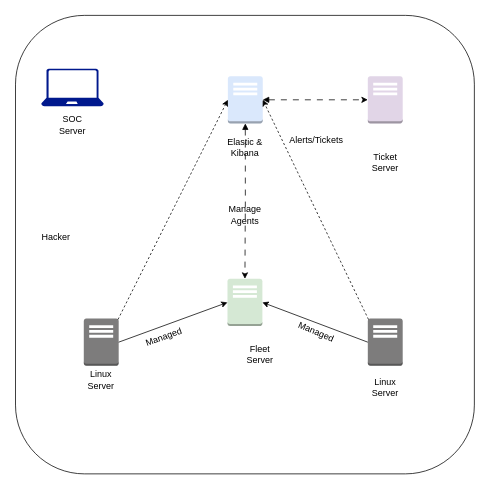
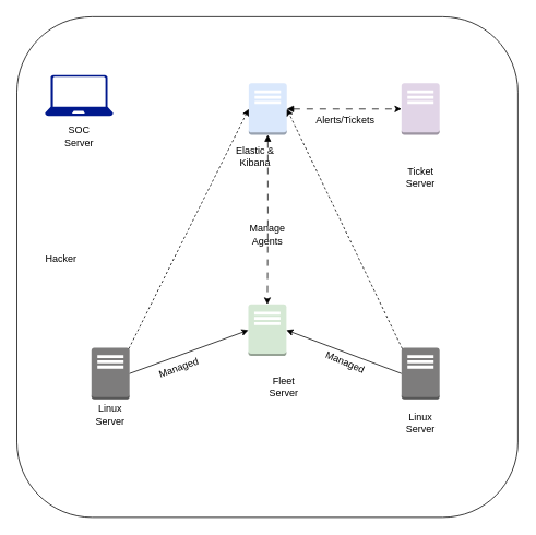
- <mxCell id="26" value="Alerts/Tickets" style="text;html=1;align=center;verticalAlign=middle;whiteSpace=wrap;rounded=0;" vertex="1" parent="1"><mxGeometry x="390.75" y="171" width="60" height="30" as="geometry" /></mxCell>
+ <mxCell id="26" value="Alerts/Tickets" style="text;html=1;align=center;verticalAlign=middle;whiteSpace=wrap;rounded=0;" vertex="1" parent="1"><mxGeometry x="390.75" y="131" width="60" height="30" as="geometry" /></mxCell>
- <mxCell id="8" value="Elastic &amp;amp; Kibana" style="text;html=1;align=center;verticalAlign=middle;whiteSpace=wrap;rounded=0;" vertex="1" parent="1"><mxGeometry x="296.25" y="181" width="60" height="30" as="geometry" /></mxCell>
+ <mxCell id="8" value="Elastic &amp;amp; Kibana" style="text;html=1;align=center;verticalAlign=middle;whiteSpace=wrap;rounded=0;" vertex="1" parent="1"><mxGeometry x="281.25" y="176" width="60" height="30" as="geometry" /></mxCell>
